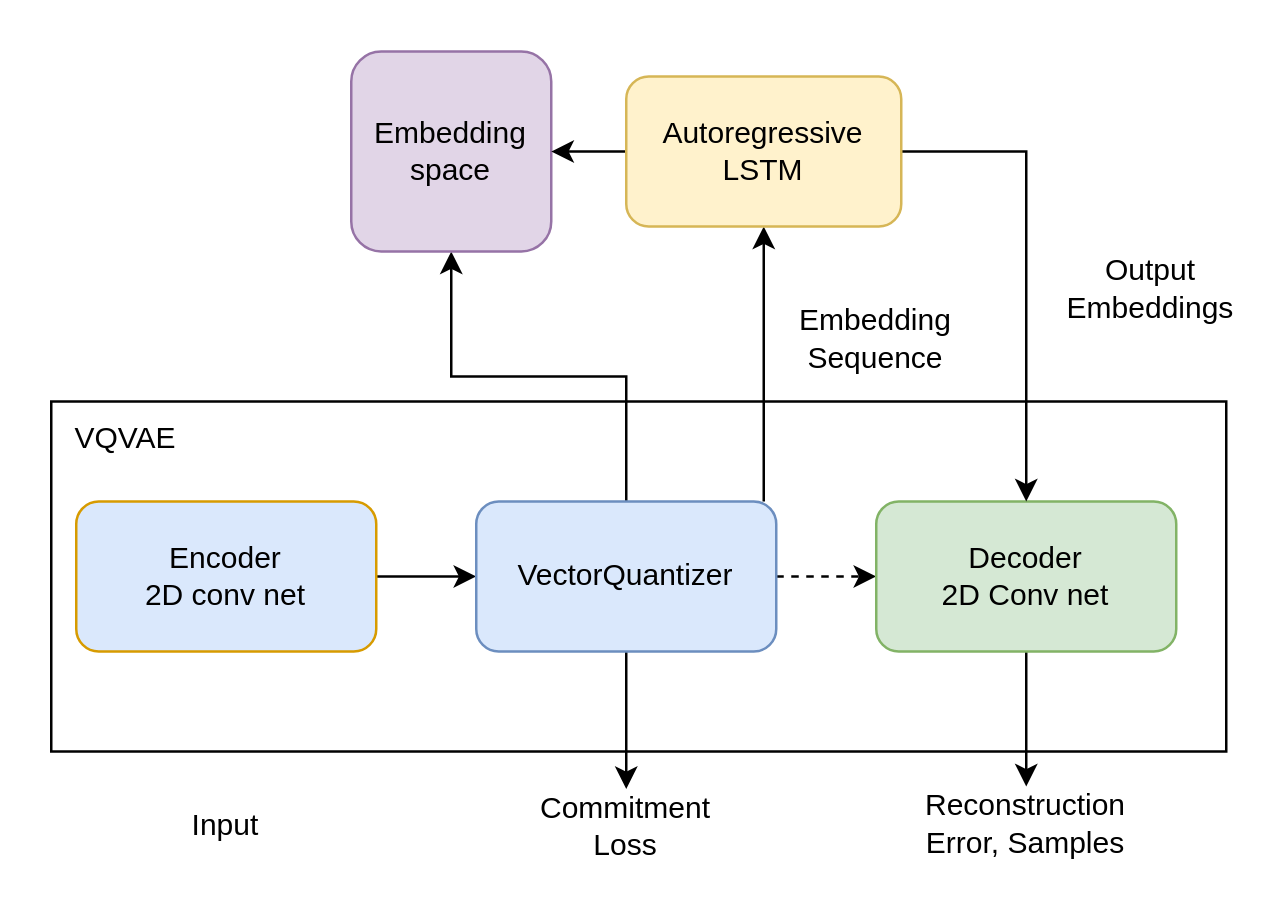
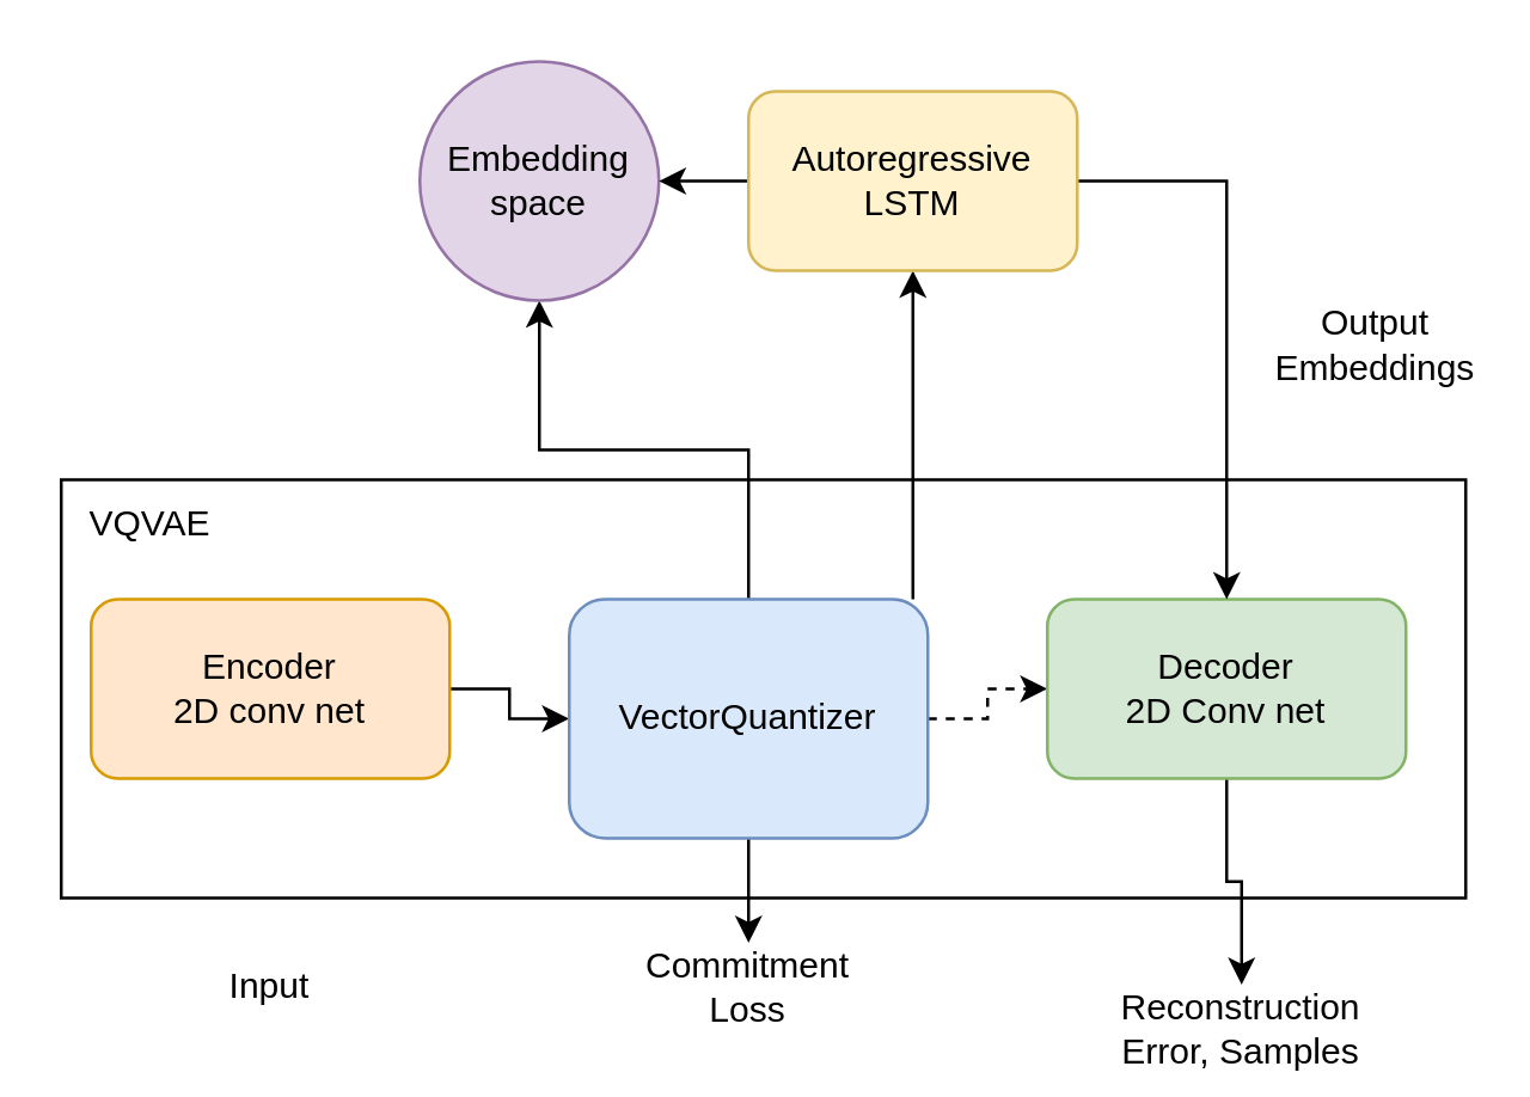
- <mxCell id="14" value="Embedding space" style="whiteSpace=wrap;html=1;fillColor=#e1d5e7;strokeColor=#9673a6;rounded=1;" parent="1" vertex="1"><mxGeometry x="140" y="20" width="80" height="80" as="geometry" /></mxCell>
+ <mxCell id="14" value="Embedding space" style="ellipse;whiteSpace=wrap;html=1;fillColor=#e1d5e7;strokeColor=#9673a6;" parent="1" vertex="1"><mxGeometry x="140" y="20" width="80" height="80" as="geometry" /></mxCell>
- <mxCell id="18" value="Embedding Sequence" style="text;html=1;strokeColor=none;fillColor=none;align=center;verticalAlign=middle;whiteSpace=wrap;rounded=0;" parent="1" vertex="1"><mxGeometry x="320" y="120" width="60" height="30" as="geometry" /></mxCell>
- <mxCell id="5" value="Encoder&lt;br&gt;2D conv net" style="rounded=1;whiteSpace=wrap;html=1;fillColor=#dae8fc;strokeColor=#d79b00;" parent="1" vertex="1"><mxGeometry x="30" y="200" width="120" height="60" as="geometry" /></mxCell>
+ <mxCell id="5" value="Encoder&lt;br&gt;2D conv net" style="rounded=1;whiteSpace=wrap;html=1;fillColor=#ffe6cc;strokeColor=#d79b00;" parent="1" vertex="1"><mxGeometry x="30" y="200" width="120" height="60" as="geometry" /></mxCell>
- <mxCell id="10" value="VectorQuantizer" style="rounded=1;whiteSpace=wrap;html=1;fillColor=#dae8fc;strokeColor=#6c8ebf;" parent="1" vertex="1"><mxGeometry x="190" y="200" width="120" height="60" as="geometry" /></mxCell>
+ <mxCell id="10" value="VectorQuantizer" style="rounded=1;whiteSpace=wrap;html=1;fillColor=#dae8fc;strokeColor=#6c8ebf;" parent="1" vertex="1"><mxGeometry x="190" y="200" width="120" height="80" as="geometry" /></mxCell>
- <mxCell id="20" value="Reconstruction&lt;br&gt;Error, Samples" style="text;html=1;strokeColor=none;fillColor=none;align=center;verticalAlign=middle;whiteSpace=wrap;rounded=0;" parent="1" vertex="1"><mxGeometry x="380" y="314" width="60" height="30" as="geometry" /></mxCell>
+ <mxCell id="20" value="Reconstruction&lt;br&gt;Error, Samples" style="text;html=1;strokeColor=none;fillColor=none;align=center;verticalAlign=middle;whiteSpace=wrap;rounded=0;" parent="1" vertex="1"><mxGeometry x="385" y="329" width="60" height="30" as="geometry" /></mxCell>
